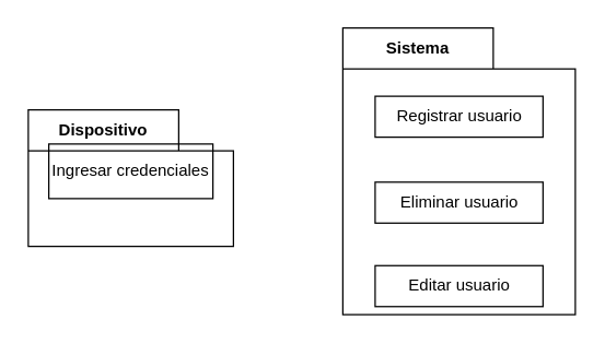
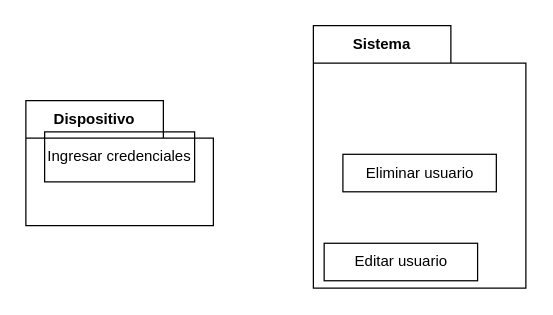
- <mxCell id="7" value="Registrar usuario" style="fontStyle=0;html=1;whiteSpace=wrap;fillColor=none;" vertex="1" parent="5"><mxGeometry x="23.634" y="49.999" width="122.74" height="30.003" as="geometry" /></mxCell>
- <mxCell id="8" value="Eliminar usuario" style="fontStyle=0;html=1;whiteSpace=wrap;fillColor=none;" vertex="1" parent="5"><mxGeometry x="23.634" y="112.935" width="122.74" height="30.003" as="geometry" /></mxCell>
+ <mxCell id="8" value="Eliminar usuario" style="fontStyle=0;html=1;whiteSpace=wrap;fillColor=none;" vertex="1" parent="5"><mxGeometry x="23.634" y="102.935" width="122.74" height="30.003" as="geometry" /></mxCell>
- <mxCell id="9" value="Editar usuario" style="fontStyle=0;html=1;whiteSpace=wrap;fillColor=none;" vertex="1" parent="5"><mxGeometry x="23.634" y="174.109" width="122.74" height="30.003" as="geometry" /></mxCell>
+ <mxCell id="9" value="Editar usuario" style="fontStyle=0;html=1;whiteSpace=wrap;fillColor=none;" vertex="1" parent="5"><mxGeometry x="8.634" y="174.109" width="122.74" height="30.003" as="geometry" /></mxCell>
